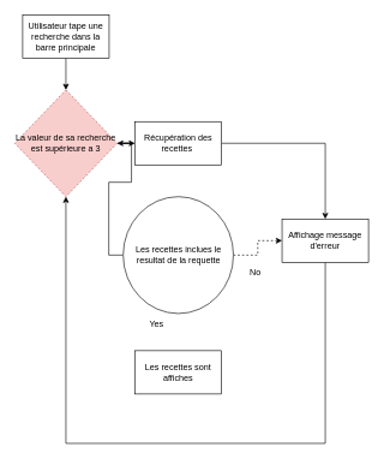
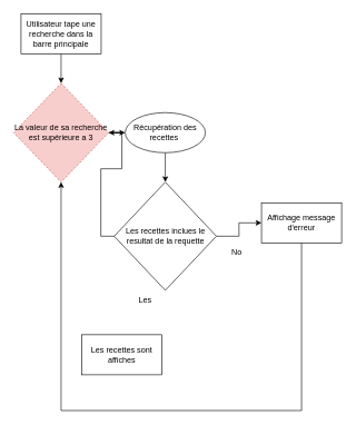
- <mxCell id="7" value="Récupération des recettes&amp;nbsp;" style="rounded=0;whiteSpace=wrap;html=1;" vertex="1" parent="1"><mxGeometry x="187" y="168" width="120" height="60" as="geometry" /></mxCell>
+ <mxCell id="7" value="Récupération des recettes&amp;nbsp;" style="ellipse;whiteSpace=wrap;html=1;" vertex="1" parent="1"><mxGeometry x="187" y="168" width="120" height="60" as="geometry" /></mxCell>
- <mxCell id="6" style="edgeStyle=orthogonalEdgeStyle;rounded=0;orthogonalLoop=1;jettySize=auto;html=1;" edge="1" parent="1" source="7" target="13"><mxGeometry relative="1" as="geometry"><mxPoint x="247" y="290" as="targetPoint" /></mxGeometry></mxCell>
+ <mxCell id="6" style="edgeStyle=orthogonalEdgeStyle;rounded=0;orthogonalLoop=1;jettySize=auto;html=1;" edge="1" parent="1" source="7" target="10"><mxGeometry relative="1" as="geometry"><mxPoint x="247" y="290" as="targetPoint" /></mxGeometry></mxCell>
- <mxCell id="9" style="edgeStyle=orthogonalEdgeStyle;rounded=0;orthogonalLoop=1;jettySize=auto;html=1;dashed=1;" edge="1" parent="1" source="10" target="13"><mxGeometry relative="1" as="geometry"><mxPoint x="391" y="353" as="targetPoint" /></mxGeometry></mxCell>
+ <mxCell id="9" style="edgeStyle=orthogonalEdgeStyle;rounded=0;orthogonalLoop=1;jettySize=auto;html=1;" edge="1" parent="1" source="10" target="13"><mxGeometry relative="1" as="geometry"><mxPoint x="391" y="353" as="targetPoint" /></mxGeometry></mxCell>
- <mxCell id="10" value="Les recettes inclues le resultat de la requette" style="ellipse;whiteSpace=wrap;html=1;" vertex="1" parent="1"><mxGeometry x="170.5" y="272" width="153" height="162" as="geometry" /></mxCell>
+ <mxCell id="10" value="Les recettes inclues le resultat de la requette" style="rhombus;whiteSpace=wrap;html=1;" vertex="1" parent="1"><mxGeometry x="170.5" y="272" width="153" height="162" as="geometry" /></mxCell>
- <mxCell id="14" value="Yes" style="text;html=1;strokeColor=none;fillColor=none;align=center;verticalAlign=middle;whiteSpace=wrap;rounded=0;" vertex="1" parent="1"><mxGeometry x="187" y="434" width="60" height="30" as="geometry" /></mxCell>
+ <mxCell id="14" value="Les" style="text;html=1;strokeColor=none;fillColor=none;align=center;verticalAlign=middle;whiteSpace=wrap;rounded=0;" vertex="1" parent="1"><mxGeometry x="187" y="434" width="60" height="30" as="geometry" /></mxCell>
- <mxCell id="11" value="Les recettes sont affiches" style="rounded=0;whiteSpace=wrap;html=1;" vertex="1" parent="1"><mxGeometry x="187" y="485.5" width="120" height="60" as="geometry" /></mxCell>
+ <mxCell id="11" value="Les recettes sont affiches" style="rounded=0;whiteSpace=wrap;html=1;" vertex="1" parent="1"><mxGeometry x="122" y="500.5" width="120" height="60" as="geometry" /></mxCell>
